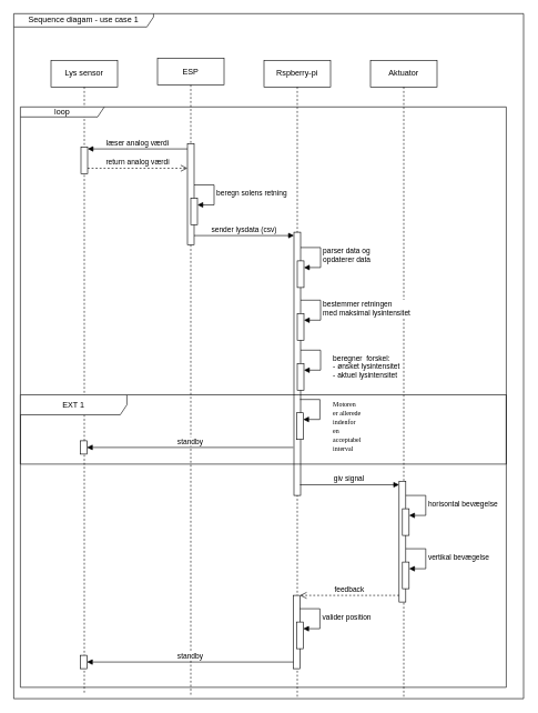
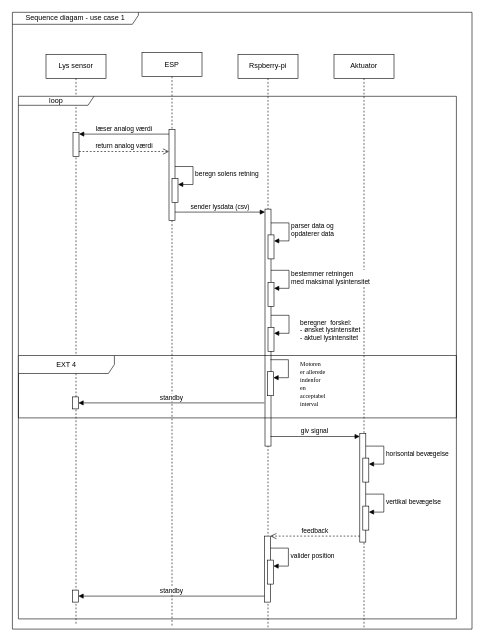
- <mxCell id="36" value="EXT 1" style="shape=umlFrame;whiteSpace=wrap;html=1;pointerEvents=0;recursiveResize=0;container=1;collapsible=0;width=160;" vertex="1" parent="2"><mxGeometry x="10" y="572" width="730" height="104" as="geometry" /></mxCell>
+ <mxCell id="36" value="EXT 4" style="shape=umlFrame;whiteSpace=wrap;html=1;pointerEvents=0;recursiveResize=0;container=1;collapsible=0;width=160;" vertex="1" parent="2"><mxGeometry x="10" y="572" width="730" height="104" as="geometry" /></mxCell>
